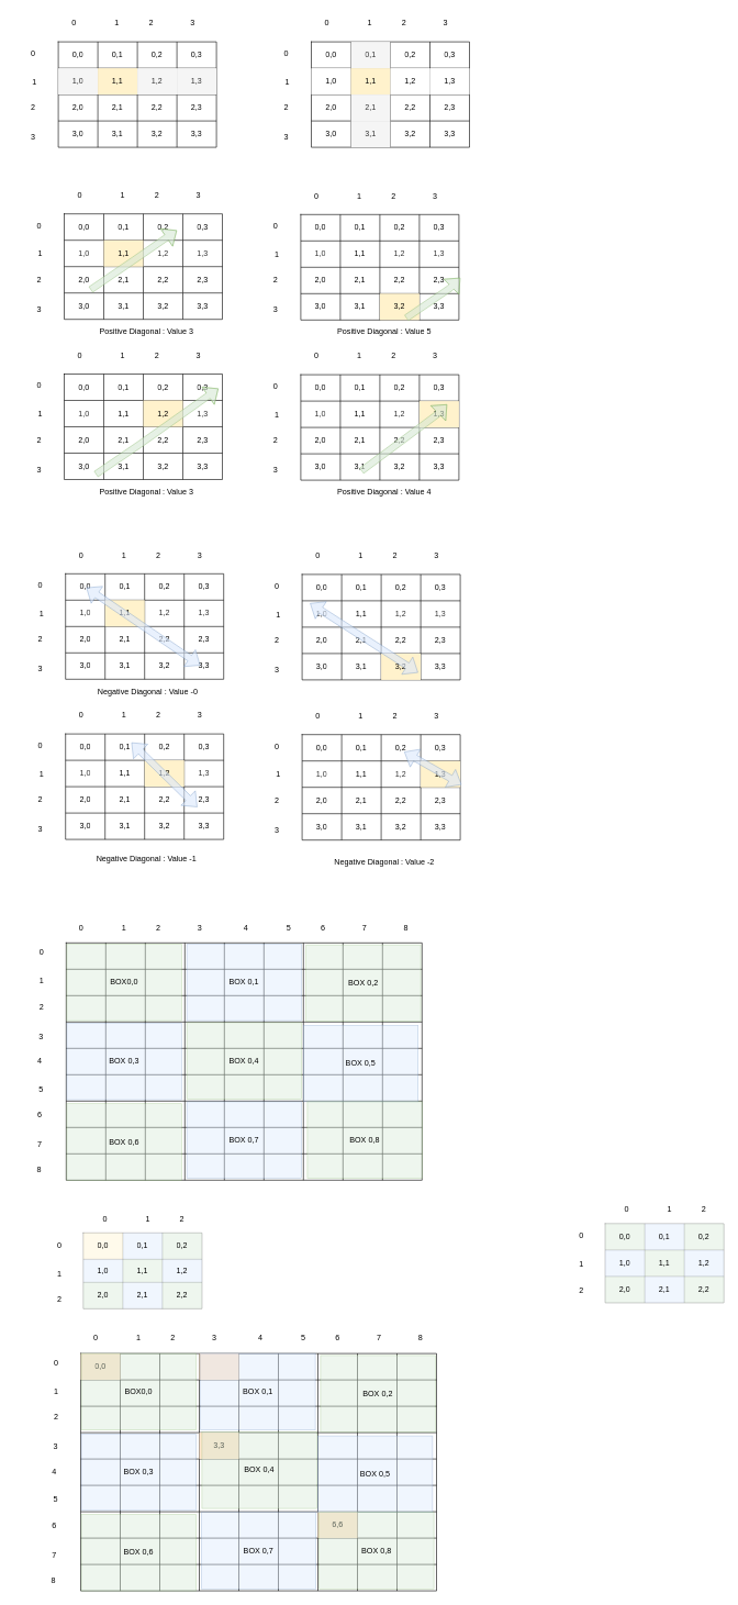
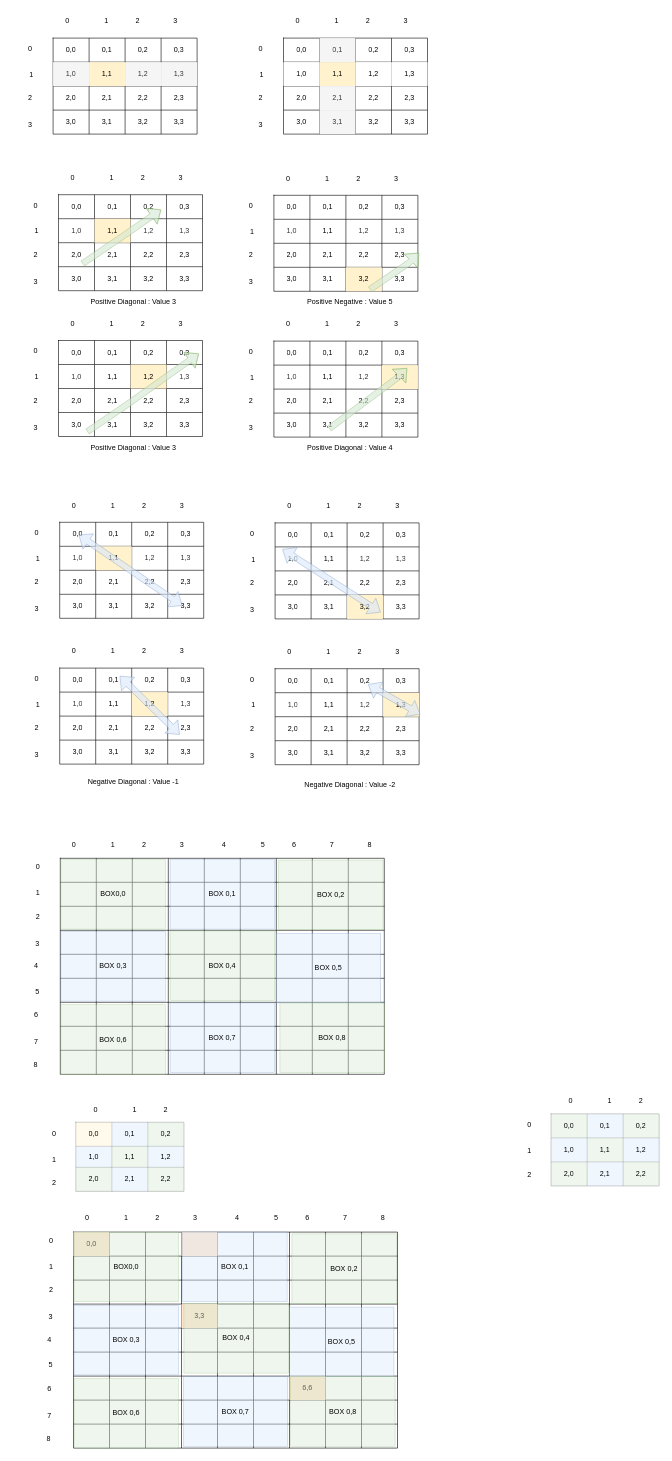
- <mxCell id="120" value="Positive Diagonal : Value 5" style="text;html=1;strokeColor=none;fillColor=none;align=center;verticalAlign=middle;whiteSpace=wrap;rounded=0;" parent="1" vertex="1"><mxGeometry x="503" y="488" width="160" height="30" as="geometry" /></mxCell>
+ <mxCell id="120" value="Positive Negative : Value 5" style="text;html=1;strokeColor=none;fillColor=none;align=center;verticalAlign=middle;whiteSpace=wrap;rounded=0;" parent="1" vertex="1"><mxGeometry x="503" y="488" width="160" height="30" as="geometry" /></mxCell>
- <mxCell id="213" value="Negative Diagonal : Value -0" style="text;html=1;strokeColor=none;fillColor=none;align=center;verticalAlign=middle;whiteSpace=wrap;rounded=0;" parent="1" vertex="1"><mxGeometry x="144" y="1034" width="160" height="30" as="geometry" /></mxCell>
